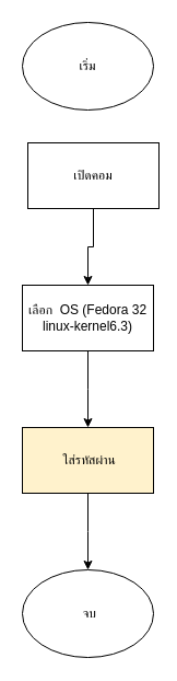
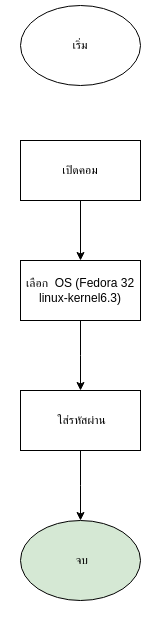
- <mxCell id="2" value="เริ่ม" style="ellipse;whiteSpace=wrap;html=1;" vertex="1" parent="1"><mxGeometry x="20" y="20" width="120" height="80" as="geometry" /></mxCell>
+ <mxCell id="2" value="เริ่ม" style="ellipse;whiteSpace=wrap;html=1;" vertex="1" parent="1"><mxGeometry x="20" y="5" width="120" height="80" as="geometry" /></mxCell>
- <mxCell id="4" value="เปิดคอม" style="rounded=0;whiteSpace=wrap;html=1;" vertex="1" parent="1"><mxGeometry x="25" y="130" width="120" height="60" as="geometry" /></mxCell>
+ <mxCell id="4" value="เปิดคอม" style="rounded=0;whiteSpace=wrap;html=1;" vertex="1" parent="1"><mxGeometry x="20" y="140" width="120" height="60" as="geometry" /></mxCell>
- <mxCell id="8" value="&amp;nbsp;ใส่รหัสผ่าน" style="rounded=0;whiteSpace=wrap;html=1;fillColor=#fff2cc;" vertex="1" parent="1"><mxGeometry x="20" y="390" width="120" height="60" as="geometry" /></mxCell>
+ <mxCell id="8" value="&amp;nbsp;ใส่รหัสผ่าน" style="rounded=0;whiteSpace=wrap;html=1;" vertex="1" parent="1"><mxGeometry x="20" y="390" width="120" height="60" as="geometry" /></mxCell>
- <mxCell id="9" value="&amp;nbsp;จบ" style="ellipse;whiteSpace=wrap;html=1;" vertex="1" parent="1"><mxGeometry x="20" y="520" width="120" height="80" as="geometry" /></mxCell>
+ <mxCell id="9" value="&amp;nbsp;จบ" style="ellipse;whiteSpace=wrap;html=1;fillColor=#d5e8d4;" vertex="1" parent="1"><mxGeometry x="20" y="520" width="120" height="80" as="geometry" /></mxCell>
